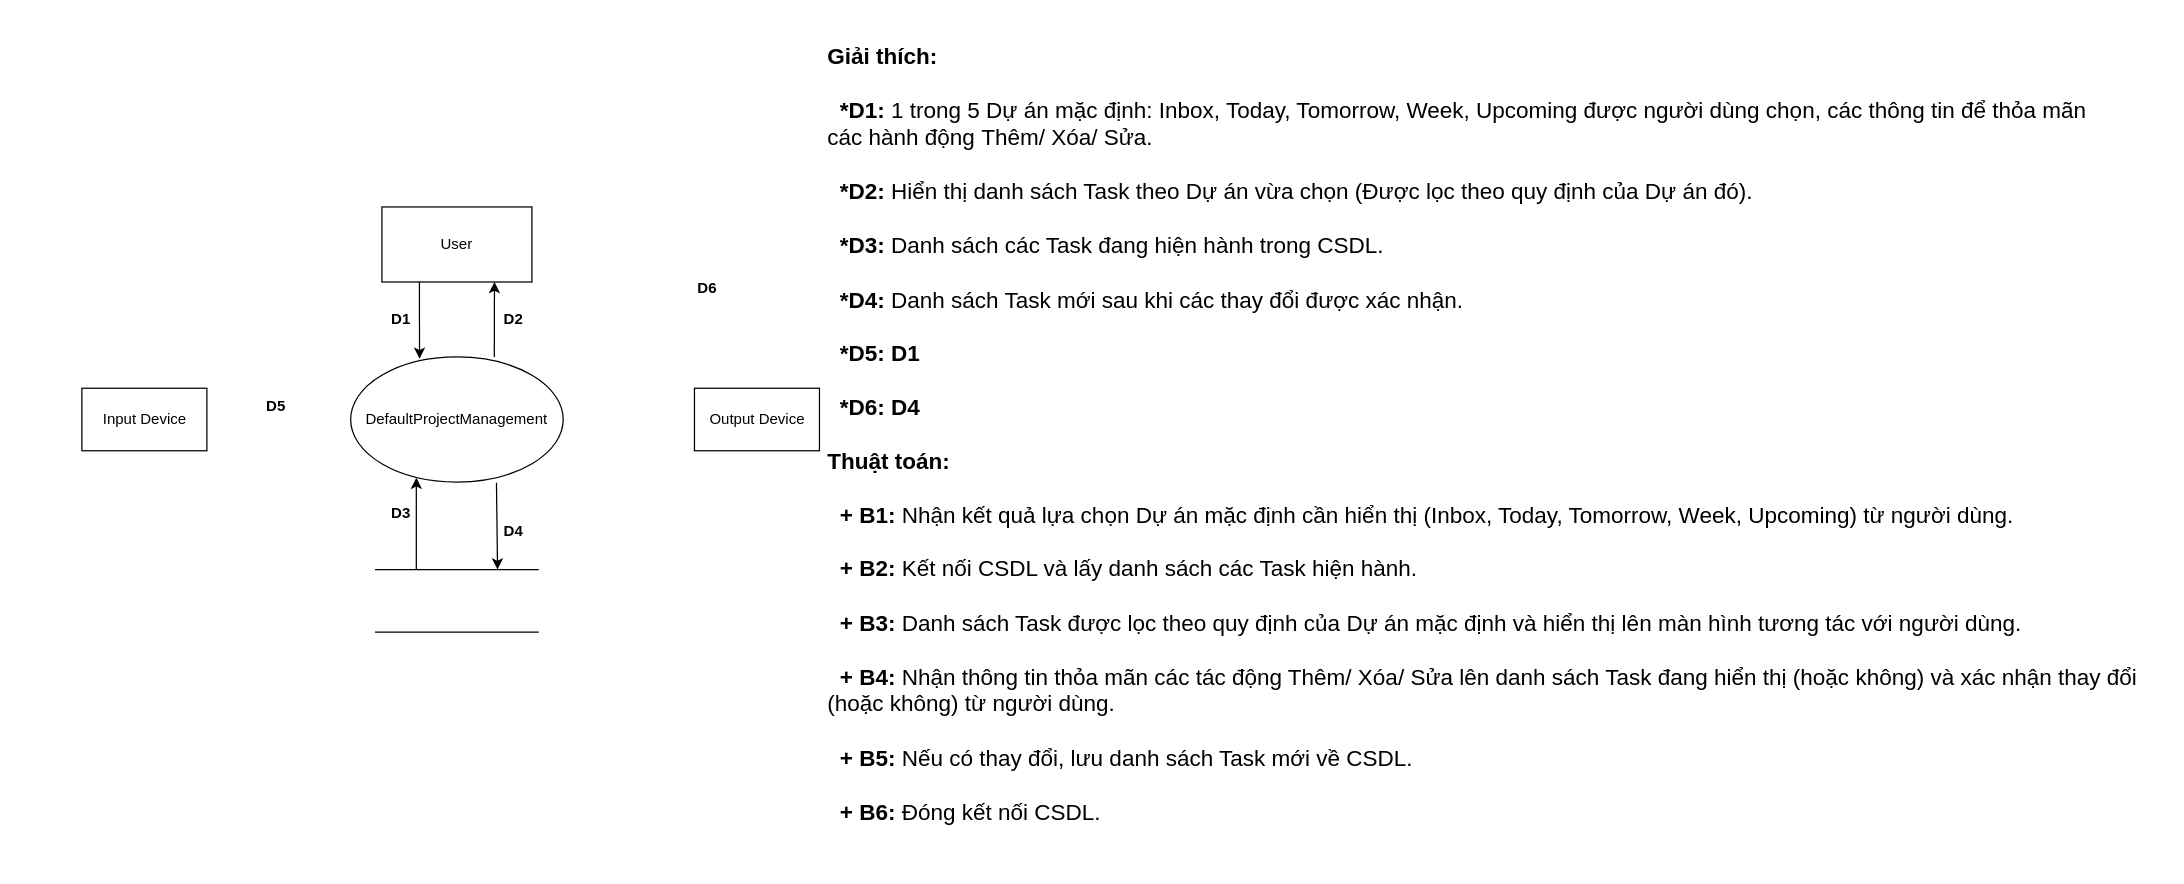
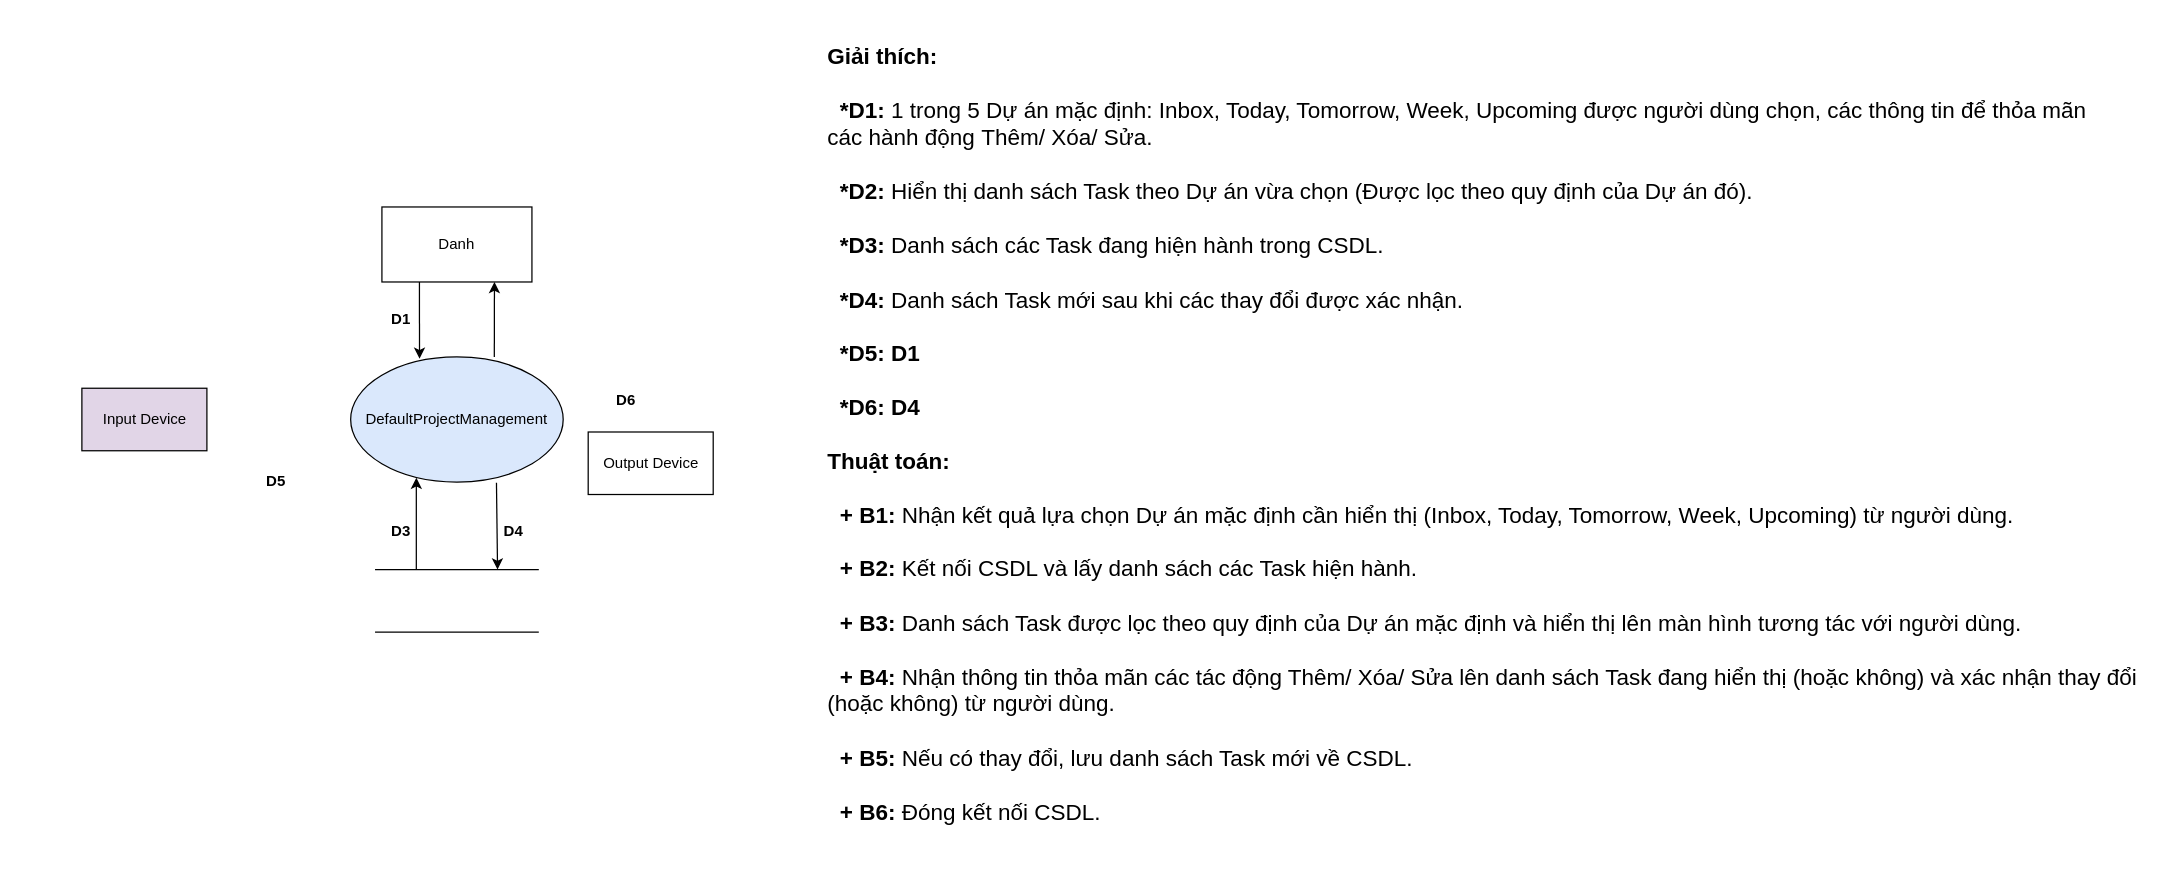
- <mxCell id="3" value="User" style="rounded=0;whiteSpace=wrap;html=1;" parent="1" vertex="1"><mxGeometry x="305" y="165" width="120" height="60" as="geometry" /></mxCell>
+ <mxCell id="3" value="Danh" style="rounded=0;whiteSpace=wrap;html=1;" parent="1" vertex="1"><mxGeometry x="305" y="165" width="120" height="60" as="geometry" /></mxCell>
- <mxCell id="18" value="&lt;b&gt;D6&lt;/b&gt;" style="text;html=1;align=center;verticalAlign=middle;resizable=0;points=[];autosize=1;" vertex="1" parent="1"><mxGeometry x="550" y="220" width="30" height="20" as="geometry" /></mxCell>
+ <mxCell id="18" value="&lt;b&gt;D6&lt;/b&gt;" style="text;html=1;align=center;verticalAlign=middle;resizable=0;points=[];autosize=1;" vertex="1" parent="1"><mxGeometry x="485" y="310" width="30" height="20" as="geometry" /></mxCell>
- <mxCell id="12" value="&lt;b&gt;D2&lt;/b&gt;" style="text;html=1;align=center;verticalAlign=middle;resizable=0;points=[];autosize=1;" parent="1" vertex="1"><mxGeometry x="395" y="245" width="30" height="20" as="geometry" /></mxCell>
- <mxCell id="15" value="&lt;b&gt;D5&lt;/b&gt;" style="text;html=1;align=center;verticalAlign=middle;resizable=0;points=[];autosize=1;" parent="1" vertex="1"><mxGeometry x="205" y="315" width="30" height="20" as="geometry" /></mxCell>
+ <mxCell id="15" value="&lt;b&gt;D5&lt;/b&gt;" style="text;html=1;align=center;verticalAlign=middle;resizable=0;points=[];autosize=1;" parent="1" vertex="1"><mxGeometry x="205" y="375" width="30" height="20" as="geometry" /></mxCell>
- <mxCell id="6" value="Input Device" style="html=1;dashed=0;whitespace=wrap;" parent="1" vertex="1"><mxGeometry x="65" y="310" width="100" height="50" as="geometry" /></mxCell>
+ <mxCell id="6" value="Input Device" style="html=1;dashed=0;whitespace=wrap;fillColor=#e1d5e7;" parent="1" vertex="1"><mxGeometry x="65" y="310" width="100" height="50" as="geometry" /></mxCell>
- <mxCell id="4" value="DefaultProjectManagement" style="ellipse;whiteSpace=wrap;html=1;" parent="1" vertex="1"><mxGeometry x="280" y="285" width="170" height="100" as="geometry" /></mxCell>
+ <mxCell id="4" value="DefaultProjectManagement" style="ellipse;whiteSpace=wrap;html=1;fillColor=#dae8fc;" parent="1" vertex="1"><mxGeometry x="280" y="285" width="170" height="100" as="geometry" /></mxCell>
- <mxCell id="17" value="Output Device" style="html=1;dashed=0;whitespace=wrap;" vertex="1" parent="1"><mxGeometry x="555" y="310" width="100" height="50" as="geometry" /></mxCell>
+ <mxCell id="17" value="Output Device" style="html=1;dashed=0;whitespace=wrap;" vertex="1" parent="1"><mxGeometry x="470" y="345" width="100" height="50" as="geometry" /></mxCell>
- <mxCell id="13" value="&lt;b&gt;D3&lt;/b&gt;" style="text;html=1;align=center;verticalAlign=middle;resizable=0;points=[];autosize=1;" parent="1" vertex="1"><mxGeometry x="305" y="400" width="30" height="20" as="geometry" /></mxCell>
+ <mxCell id="13" value="&lt;b&gt;D3&lt;/b&gt;" style="text;html=1;align=center;verticalAlign=middle;resizable=0;points=[];autosize=1;" parent="1" vertex="1"><mxGeometry x="305" y="415" width="30" height="20" as="geometry" /></mxCell>
